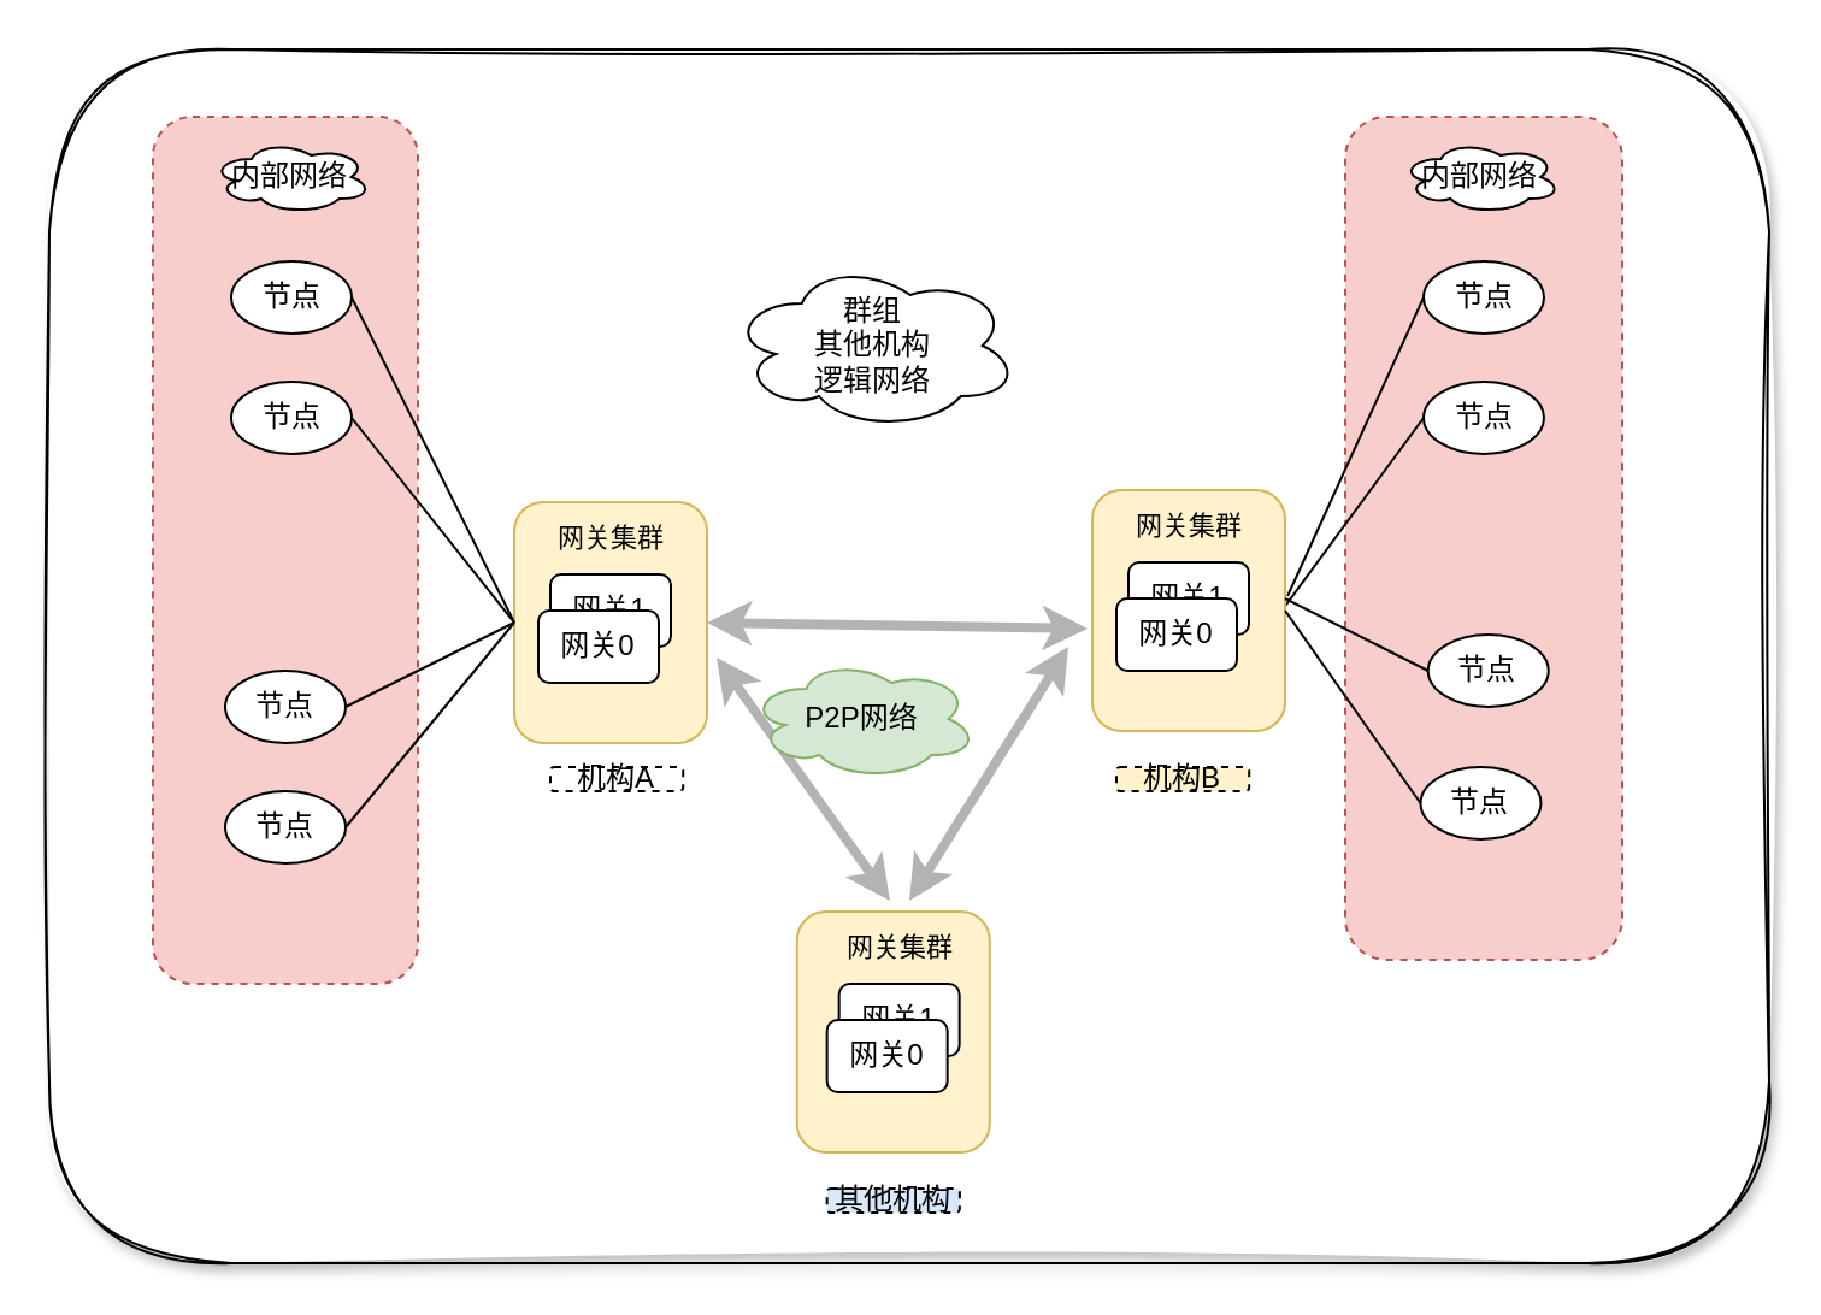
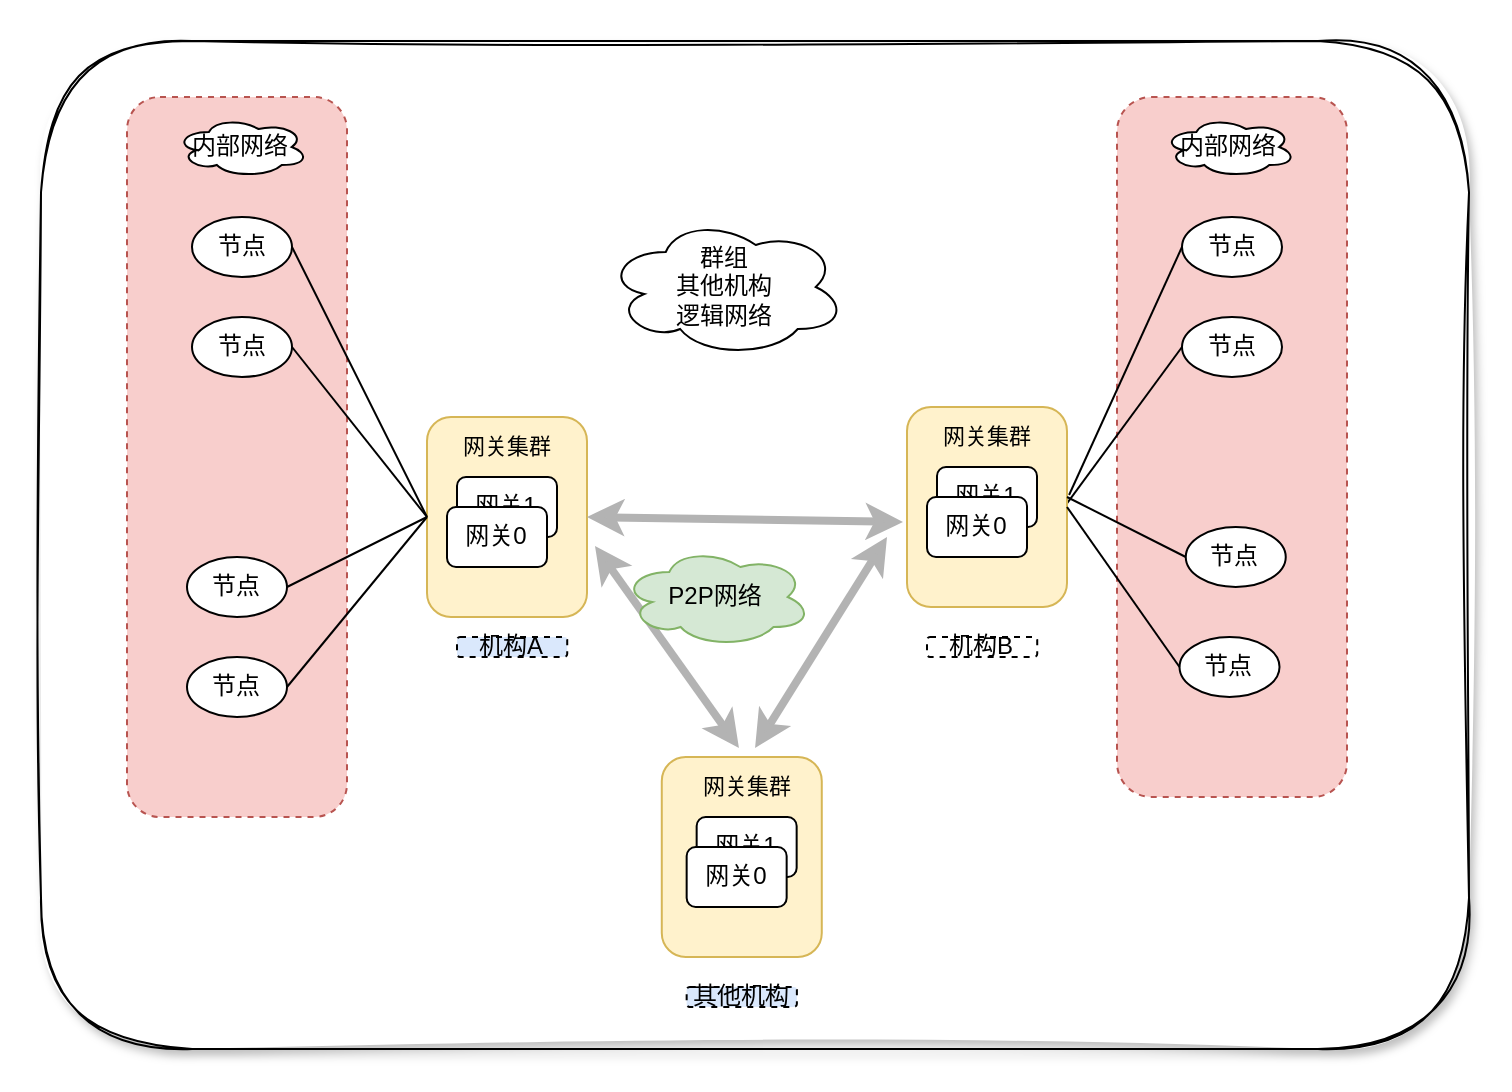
- <mxCell id="32" value="机构A" style="rounded=1;whiteSpace=wrap;html=1;strokeColor=default;dashed=1;" parent="1" vertex="1"><mxGeometry x="228" y="318" width="55.11" height="10" as="geometry" /></mxCell>
+ <mxCell id="32" value="机构A" style="rounded=1;whiteSpace=wrap;html=1;strokeColor=default;dashed=1;fillColor=#dae8fc;" parent="1" vertex="1"><mxGeometry x="228" y="318" width="55.11" height="10" as="geometry" /></mxCell>
- <mxCell id="33" value="机构B" style="rounded=1;whiteSpace=wrap;html=1;strokeColor=default;dashed=1;fillColor=#fff2cc;" parent="1" vertex="1"><mxGeometry x="463" y="318" width="55.11" height="10" as="geometry" /></mxCell>
+ <mxCell id="33" value="机构B" style="rounded=1;whiteSpace=wrap;html=1;strokeColor=default;dashed=1;" parent="1" vertex="1"><mxGeometry x="463" y="318" width="55.11" height="10" as="geometry" /></mxCell>
